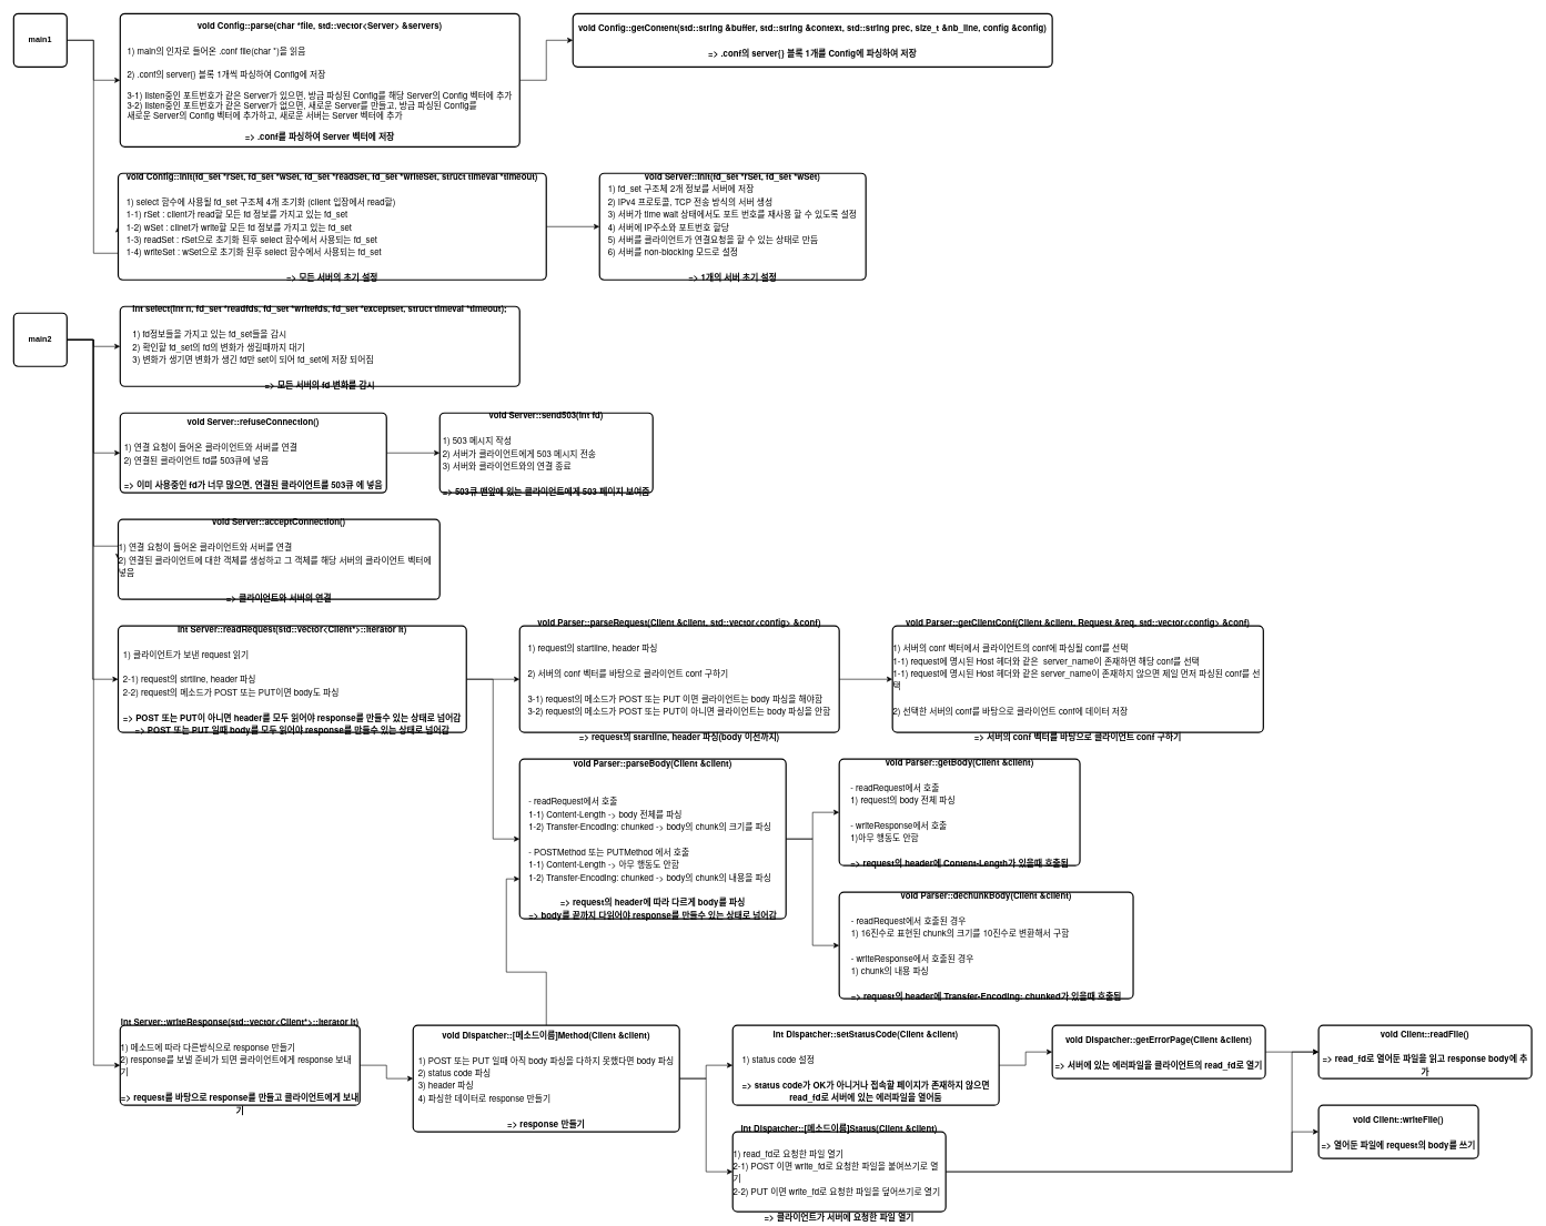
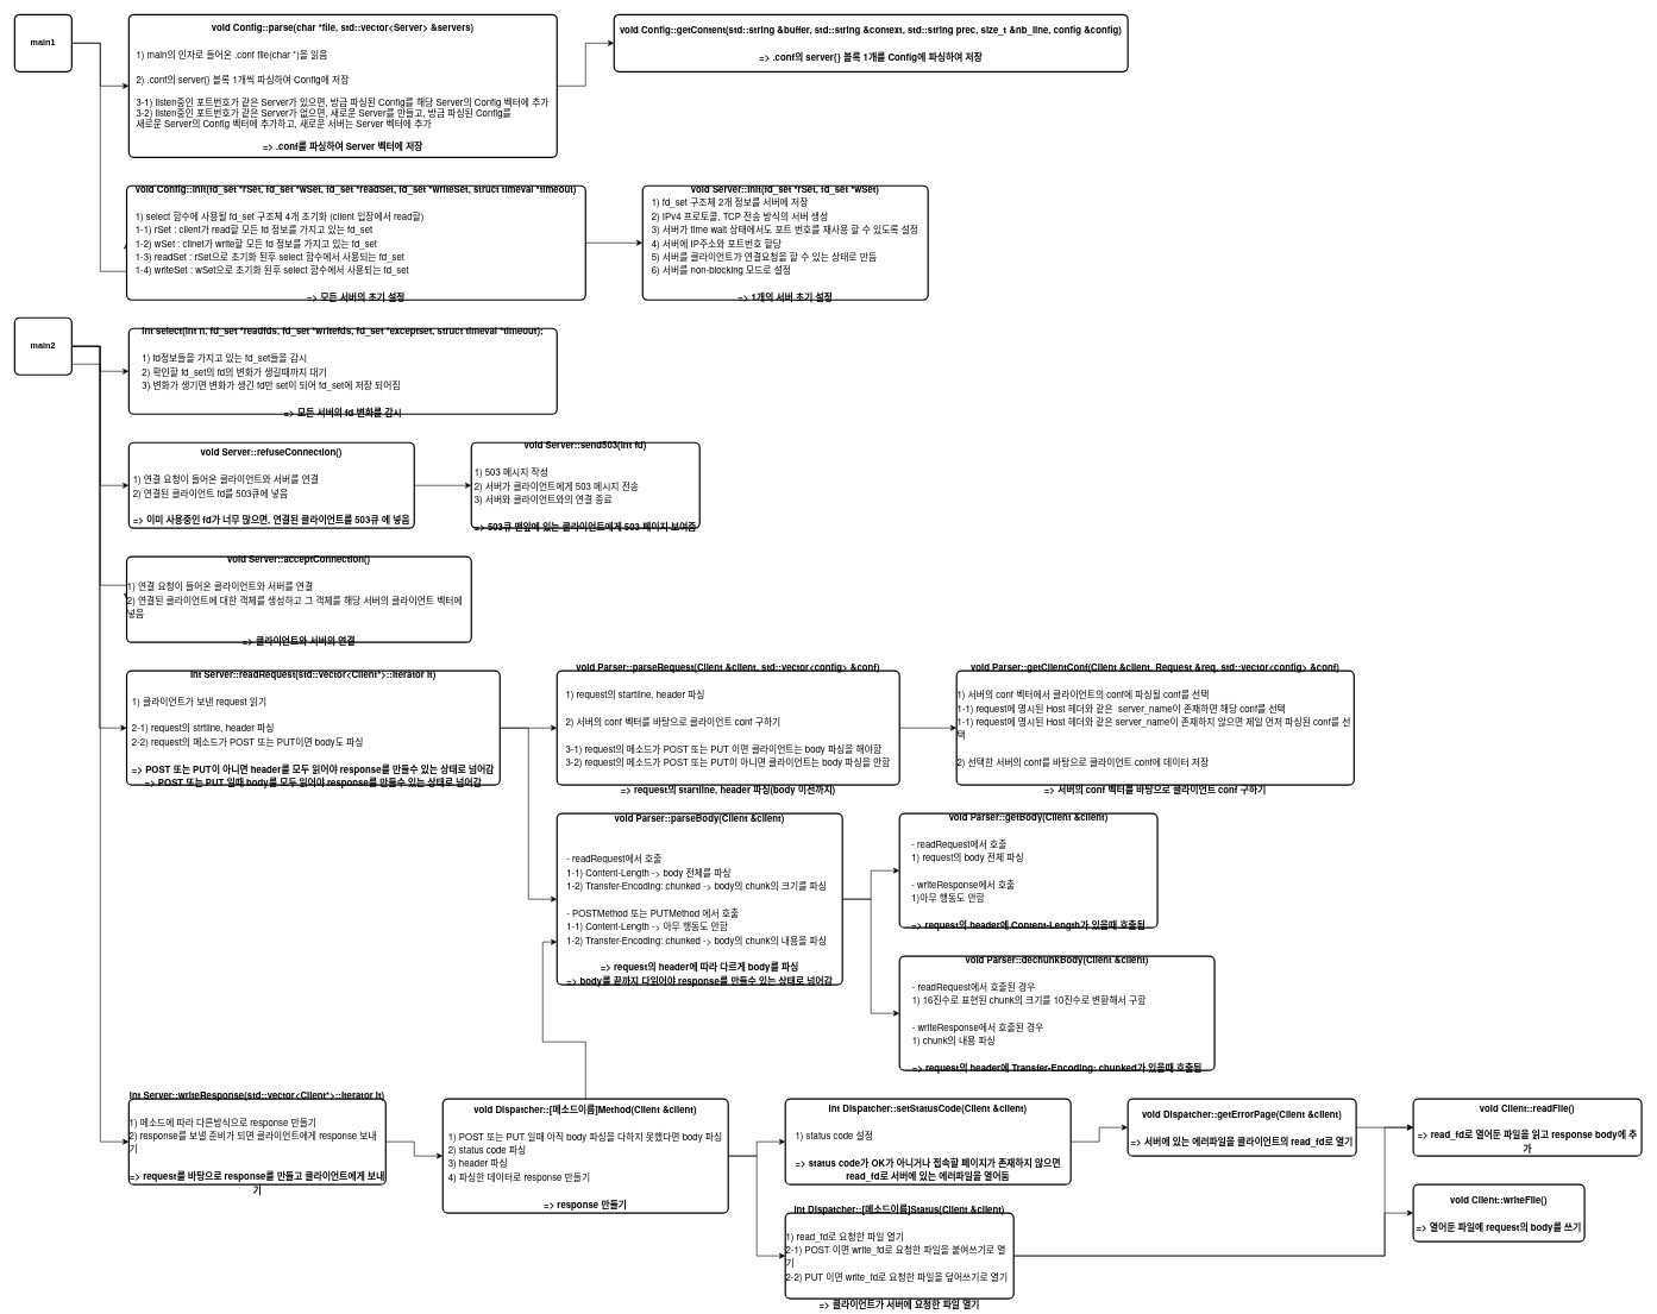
- <mxCell id="18" value="&lt;b&gt;main2&lt;/b&gt;" style="rounded=1;whiteSpace=wrap;html=1;absoluteArcSize=1;arcSize=14;strokeWidth=2;" parent="1" vertex="1"><mxGeometry x="20" y="470" width="80" height="80" as="geometry" /></mxCell>
+ <mxCell id="18" value="&lt;b&gt;main2&lt;/b&gt;" style="rounded=1;whiteSpace=wrap;html=1;absoluteArcSize=1;arcSize=14;strokeWidth=2;" parent="1" vertex="1"><mxGeometry x="20" y="445" width="80" height="80" as="geometry" /></mxCell>
